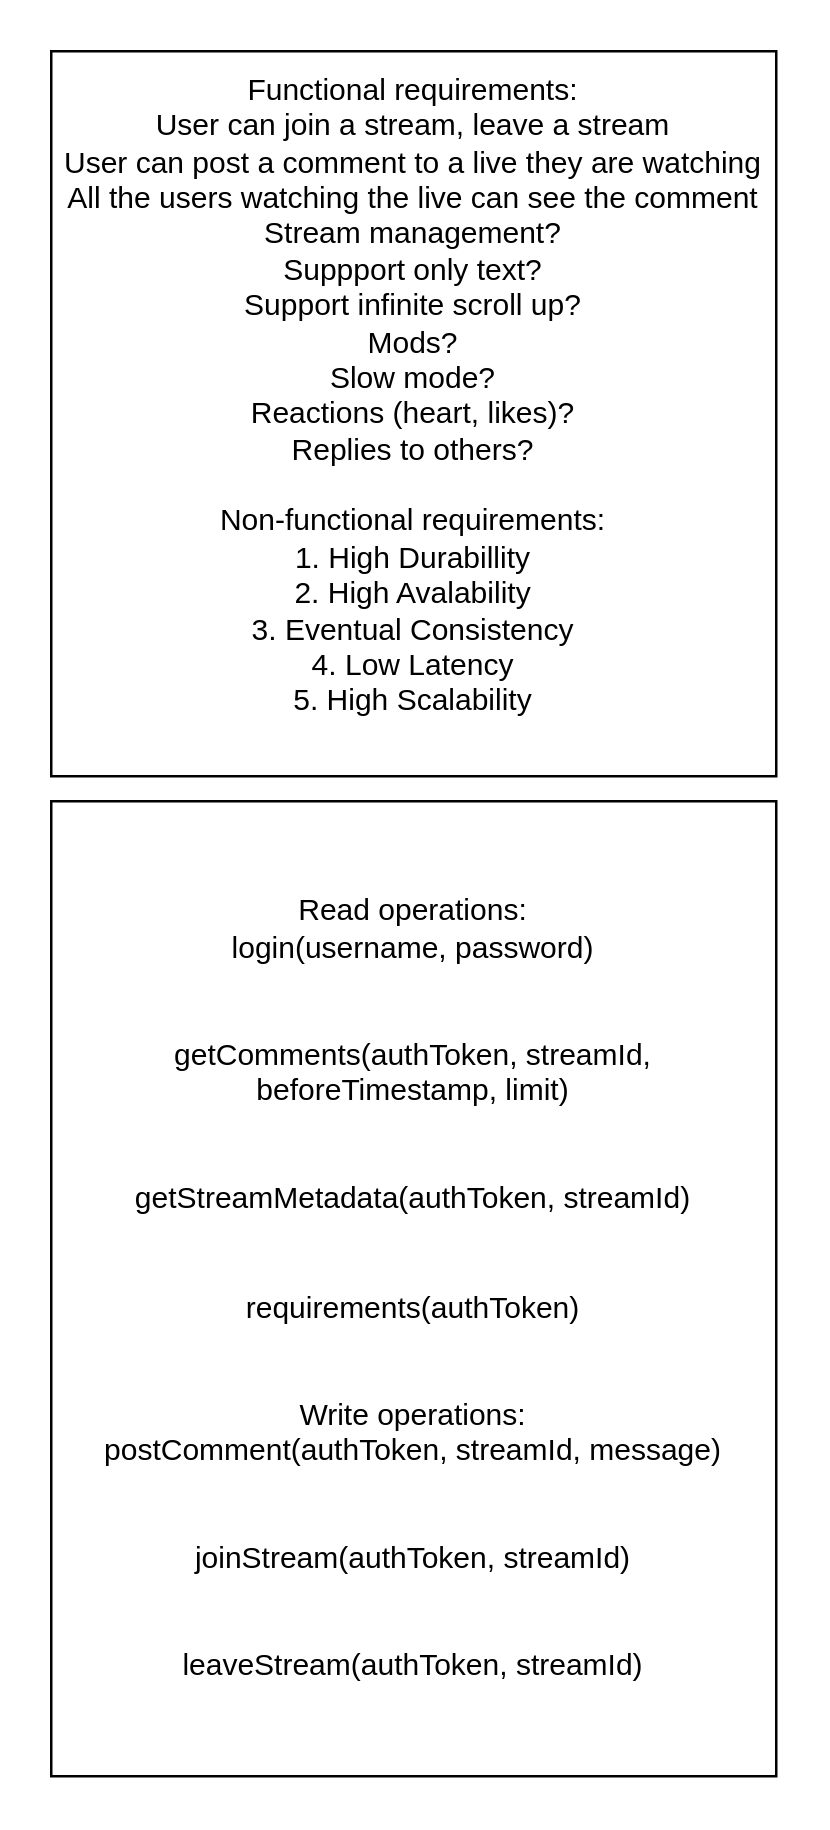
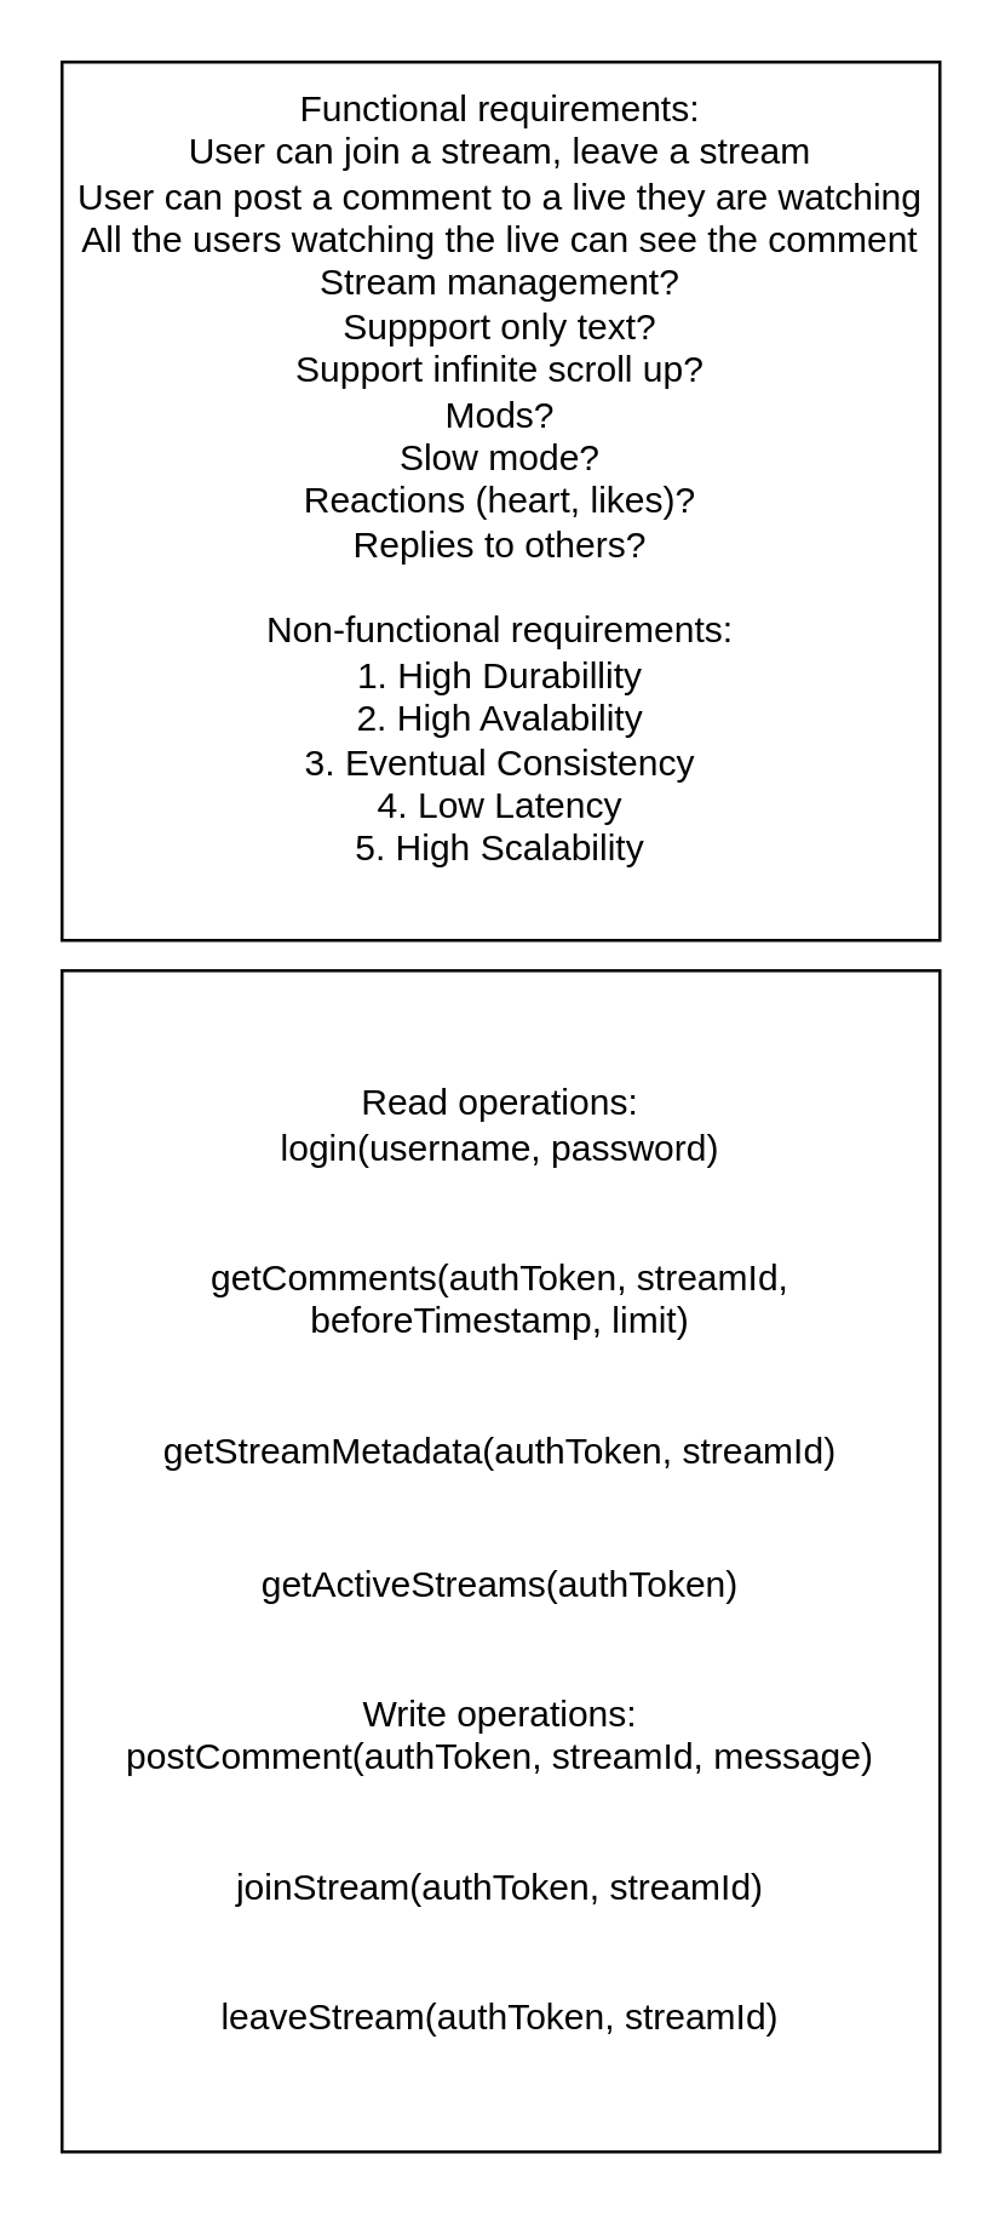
- <mxCell id="3" value="Read operations:&lt;br&gt;login(username, password)&lt;br&gt;&lt;br&gt;&lt;br&gt;getComments(authToken, streamId, beforeTimestamp, limit)&lt;br&gt;&lt;br&gt;&lt;br&gt;getStreamMetadata(authToken, streamId)&lt;br&gt;&lt;br&gt;&lt;br&gt;requirements(authToken)&lt;br&gt;&lt;br&gt;&lt;br&gt;Write operations:&lt;br&gt;postComment(authToken, streamId, message)&lt;br&gt;&lt;br&gt;&lt;br&gt;joinStream(authToken, streamId)&lt;br&gt;&lt;br&gt;&lt;br&gt;leaveStream(authToken, streamId)" style="rounded=0;whiteSpace=wrap;html=1;" vertex="1" parent="1"><mxGeometry x="20" y="320" width="290" height="390" as="geometry" /></mxCell>
+ <mxCell id="3" value="Read operations:&lt;br&gt;login(username, password)&lt;br&gt;&lt;br&gt;&lt;br&gt;getComments(authToken, streamId, beforeTimestamp, limit)&lt;br&gt;&lt;br&gt;&lt;br&gt;getStreamMetadata(authToken, streamId)&lt;br&gt;&lt;br&gt;&lt;br&gt;getActiveStreams(authToken)&lt;br&gt;&lt;br&gt;&lt;br&gt;Write operations:&lt;br&gt;postComment(authToken, streamId, message)&lt;br&gt;&lt;br&gt;&lt;br&gt;joinStream(authToken, streamId)&lt;br&gt;&lt;br&gt;&lt;br&gt;leaveStream(authToken, streamId)" style="rounded=0;whiteSpace=wrap;html=1;" vertex="1" parent="1"><mxGeometry x="20" y="320" width="290" height="390" as="geometry" /></mxCell>
